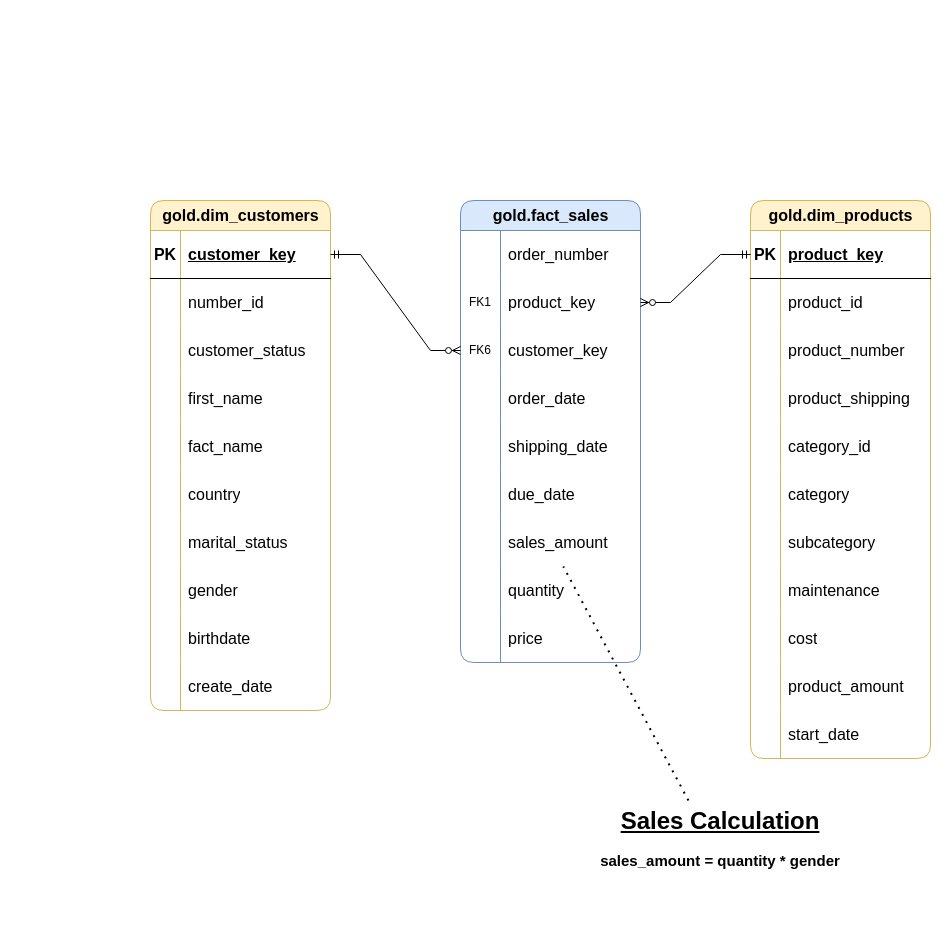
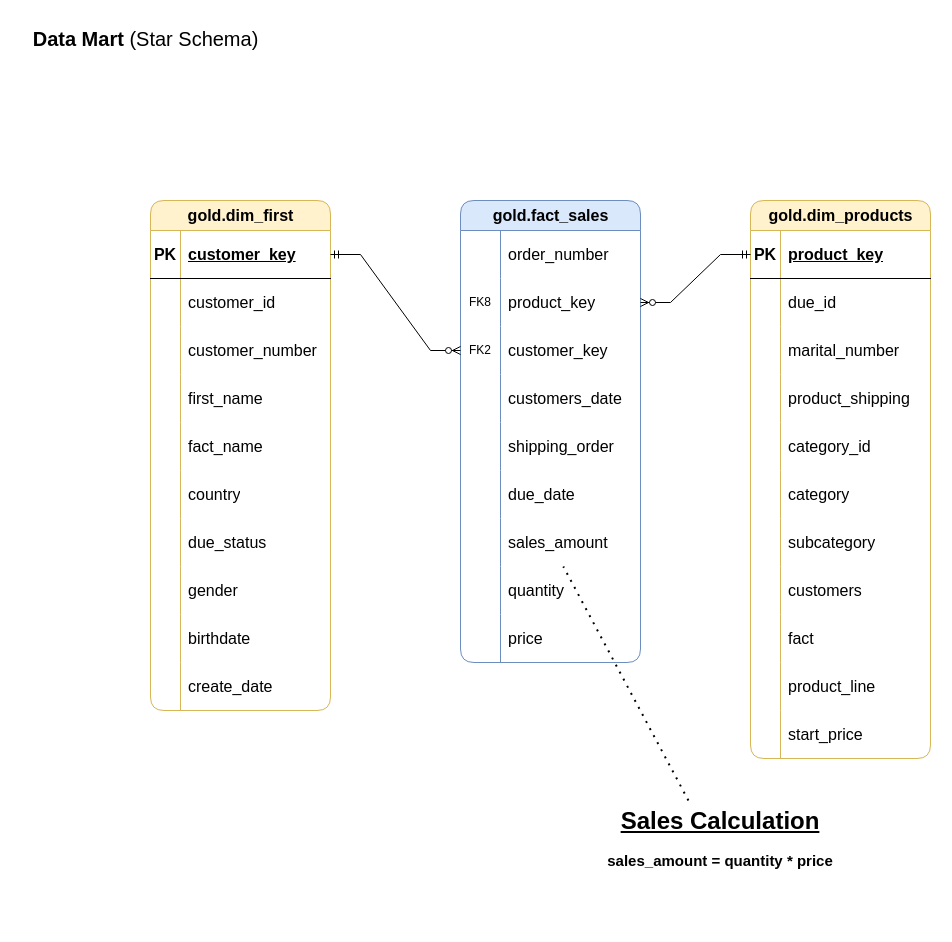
+ <mxCell id="2" value="&lt;font style=&quot;font-size: 20px;&quot;&gt;&lt;b style=&quot;&quot;&gt;Data Mart &lt;/b&gt;(Star Schema)&lt;/font&gt;" style="text;html=1;align=center;verticalAlign=middle;resizable=0;points=[];autosize=1;strokeColor=none;fillColor=none;" vertex="1" parent="1"><mxGeometry x="20" y="20" width="250" height="36" as="geometry" /></mxCell>
- <mxCell id="3" value="gold.dim_customers" style="shape=table;startSize=30;container=1;collapsible=1;childLayout=tableLayout;fixedRows=1;rowLines=0;fontStyle=1;align=center;resizeLast=1;html=1;rounded=1;fillColor=#fff2cc;strokeColor=#d6b656;fontSize=16;" vertex="1" parent="1"><mxGeometry x="150" y="200" width="180" height="510" as="geometry" /></mxCell>
+ <mxCell id="3" value="gold.dim_first" style="shape=table;startSize=30;container=1;collapsible=1;childLayout=tableLayout;fixedRows=1;rowLines=0;fontStyle=1;align=center;resizeLast=1;html=1;rounded=1;fillColor=#fff2cc;strokeColor=#d6b656;fontSize=16;" vertex="1" parent="1"><mxGeometry x="150" y="200" width="180" height="510" as="geometry" /></mxCell>
- <mxCell id="9" value="number_id" style="shape=partialRectangle;connectable=0;fillColor=none;top=0;left=0;bottom=0;right=0;align=left;spacingLeft=6;overflow=hidden;whiteSpace=wrap;html=1;fontSize=16;" vertex="1" parent="7"><mxGeometry x="30" width="150" height="48" as="geometry"><mxRectangle width="150" height="48" as="alternateBounds" /></mxGeometry></mxCell>
+ <mxCell id="9" value="customer_id" style="shape=partialRectangle;connectable=0;fillColor=none;top=0;left=0;bottom=0;right=0;align=left;spacingLeft=6;overflow=hidden;whiteSpace=wrap;html=1;fontSize=16;" vertex="1" parent="7"><mxGeometry x="30" width="150" height="48" as="geometry"><mxRectangle width="150" height="48" as="alternateBounds" /></mxGeometry></mxCell>
- <mxCell id="73" value="FK1" style="shape=partialRectangle;connectable=0;fillColor=none;top=0;left=0;bottom=0;right=0;editable=1;overflow=hidden;whiteSpace=wrap;html=1;" vertex="1" parent="72"><mxGeometry width="40" height="48" as="geometry"><mxRectangle width="40" height="48" as="alternateBounds" /></mxGeometry></mxCell>
+ <mxCell id="73" value="FK8" style="shape=partialRectangle;connectable=0;fillColor=none;top=0;left=0;bottom=0;right=0;editable=1;overflow=hidden;whiteSpace=wrap;html=1;" vertex="1" parent="72"><mxGeometry width="40" height="48" as="geometry"><mxRectangle width="40" height="48" as="alternateBounds" /></mxGeometry></mxCell>
- <mxCell id="40" value="product_id" style="shape=partialRectangle;connectable=0;fillColor=none;top=0;left=0;bottom=0;right=0;align=left;spacingLeft=6;overflow=hidden;whiteSpace=wrap;html=1;fontSize=16;" vertex="1" parent="38"><mxGeometry x="30" width="150" height="48" as="geometry"><mxRectangle width="150" height="48" as="alternateBounds" /></mxGeometry></mxCell>
+ <mxCell id="40" value="due_id" style="shape=partialRectangle;connectable=0;fillColor=none;top=0;left=0;bottom=0;right=0;align=left;spacingLeft=6;overflow=hidden;whiteSpace=wrap;html=1;fontSize=16;" vertex="1" parent="38"><mxGeometry x="30" width="150" height="48" as="geometry"><mxRectangle width="150" height="48" as="alternateBounds" /></mxGeometry></mxCell>
- <mxCell id="12" value="customer_status" style="shape=partialRectangle;connectable=0;fillColor=none;top=0;left=0;bottom=0;right=0;align=left;spacingLeft=6;overflow=hidden;whiteSpace=wrap;html=1;fontSize=16;" vertex="1" parent="10"><mxGeometry x="30" width="150" height="48" as="geometry"><mxRectangle width="150" height="48" as="alternateBounds" /></mxGeometry></mxCell>
+ <mxCell id="12" value="customer_number" style="shape=partialRectangle;connectable=0;fillColor=none;top=0;left=0;bottom=0;right=0;align=left;spacingLeft=6;overflow=hidden;whiteSpace=wrap;html=1;fontSize=16;" vertex="1" parent="10"><mxGeometry x="30" width="150" height="48" as="geometry"><mxRectangle width="150" height="48" as="alternateBounds" /></mxGeometry></mxCell>
- <mxCell id="76" value="FK6" style="shape=partialRectangle;connectable=0;fillColor=none;top=0;left=0;bottom=0;right=0;editable=1;overflow=hidden;whiteSpace=wrap;html=1;" vertex="1" parent="75"><mxGeometry width="40" height="48" as="geometry"><mxRectangle width="40" height="48" as="alternateBounds" /></mxGeometry></mxCell>
+ <mxCell id="76" value="FK2" style="shape=partialRectangle;connectable=0;fillColor=none;top=0;left=0;bottom=0;right=0;editable=1;overflow=hidden;whiteSpace=wrap;html=1;" vertex="1" parent="75"><mxGeometry width="40" height="48" as="geometry"><mxRectangle width="40" height="48" as="alternateBounds" /></mxGeometry></mxCell>
- <mxCell id="43" value="product_number" style="shape=partialRectangle;connectable=0;fillColor=none;top=0;left=0;bottom=0;right=0;align=left;spacingLeft=6;overflow=hidden;whiteSpace=wrap;html=1;fontSize=16;" vertex="1" parent="41"><mxGeometry x="30" width="150" height="48" as="geometry"><mxRectangle width="150" height="48" as="alternateBounds" /></mxGeometry></mxCell>
+ <mxCell id="43" value="marital_number" style="shape=partialRectangle;connectable=0;fillColor=none;top=0;left=0;bottom=0;right=0;align=left;spacingLeft=6;overflow=hidden;whiteSpace=wrap;html=1;fontSize=16;" vertex="1" parent="41"><mxGeometry x="30" width="150" height="48" as="geometry"><mxRectangle width="150" height="48" as="alternateBounds" /></mxGeometry></mxCell>
- <mxCell id="80" value="order_date" style="shape=partialRectangle;connectable=0;fillColor=none;top=0;left=0;bottom=0;right=0;align=left;spacingLeft=6;overflow=hidden;whiteSpace=wrap;html=1;fontSize=16;" vertex="1" parent="78"><mxGeometry x="40" width="140" height="48" as="geometry"><mxRectangle width="140" height="48" as="alternateBounds" /></mxGeometry></mxCell>
+ <mxCell id="80" value="customers_date" style="shape=partialRectangle;connectable=0;fillColor=none;top=0;left=0;bottom=0;right=0;align=left;spacingLeft=6;overflow=hidden;whiteSpace=wrap;html=1;fontSize=16;" vertex="1" parent="78"><mxGeometry x="40" width="140" height="48" as="geometry"><mxRectangle width="140" height="48" as="alternateBounds" /></mxGeometry></mxCell>
- <mxCell id="83" value="shipping_date" style="shape=partialRectangle;connectable=0;fillColor=none;top=0;left=0;bottom=0;right=0;align=left;spacingLeft=6;overflow=hidden;whiteSpace=wrap;html=1;fontSize=16;" vertex="1" parent="81"><mxGeometry x="40" width="140" height="48" as="geometry"><mxRectangle width="140" height="48" as="alternateBounds" /></mxGeometry></mxCell>
+ <mxCell id="83" value="shipping_order" style="shape=partialRectangle;connectable=0;fillColor=none;top=0;left=0;bottom=0;right=0;align=left;spacingLeft=6;overflow=hidden;whiteSpace=wrap;html=1;fontSize=16;" vertex="1" parent="81"><mxGeometry x="40" width="140" height="48" as="geometry"><mxRectangle width="140" height="48" as="alternateBounds" /></mxGeometry></mxCell>
- <mxCell id="24" value="marital_status" style="shape=partialRectangle;connectable=0;fillColor=none;top=0;left=0;bottom=0;right=0;align=left;spacingLeft=6;overflow=hidden;whiteSpace=wrap;html=1;fontSize=16;" vertex="1" parent="22"><mxGeometry x="30" width="150" height="48" as="geometry"><mxRectangle width="150" height="48" as="alternateBounds" /></mxGeometry></mxCell>
+ <mxCell id="24" value="due_status" style="shape=partialRectangle;connectable=0;fillColor=none;top=0;left=0;bottom=0;right=0;align=left;spacingLeft=6;overflow=hidden;whiteSpace=wrap;html=1;fontSize=16;" vertex="1" parent="22"><mxGeometry x="30" width="150" height="48" as="geometry"><mxRectangle width="150" height="48" as="alternateBounds" /></mxGeometry></mxCell>
- <mxCell id="58" value="maintenance" style="shape=partialRectangle;connectable=0;fillColor=none;top=0;left=0;bottom=0;right=0;align=left;spacingLeft=6;overflow=hidden;whiteSpace=wrap;html=1;fontSize=16;" vertex="1" parent="56"><mxGeometry x="30" width="150" height="48" as="geometry"><mxRectangle width="150" height="48" as="alternateBounds" /></mxGeometry></mxCell>
+ <mxCell id="58" value="customers" style="shape=partialRectangle;connectable=0;fillColor=none;top=0;left=0;bottom=0;right=0;align=left;spacingLeft=6;overflow=hidden;whiteSpace=wrap;html=1;fontSize=16;" vertex="1" parent="56"><mxGeometry x="30" width="150" height="48" as="geometry"><mxRectangle width="150" height="48" as="alternateBounds" /></mxGeometry></mxCell>
- <mxCell id="61" value="cost" style="shape=partialRectangle;connectable=0;fillColor=none;top=0;left=0;bottom=0;right=0;align=left;spacingLeft=6;overflow=hidden;whiteSpace=wrap;html=1;fontSize=16;" vertex="1" parent="59"><mxGeometry x="30" width="150" height="48" as="geometry"><mxRectangle width="150" height="48" as="alternateBounds" /></mxGeometry></mxCell>
+ <mxCell id="61" value="fact" style="shape=partialRectangle;connectable=0;fillColor=none;top=0;left=0;bottom=0;right=0;align=left;spacingLeft=6;overflow=hidden;whiteSpace=wrap;html=1;fontSize=16;" vertex="1" parent="59"><mxGeometry x="30" width="150" height="48" as="geometry"><mxRectangle width="150" height="48" as="alternateBounds" /></mxGeometry></mxCell>
- <mxCell id="64" value="product_amount" style="shape=partialRectangle;connectable=0;fillColor=none;top=0;left=0;bottom=0;right=0;align=left;spacingLeft=6;overflow=hidden;whiteSpace=wrap;html=1;fontSize=16;" vertex="1" parent="62"><mxGeometry x="30" width="150" height="48" as="geometry"><mxRectangle width="150" height="48" as="alternateBounds" /></mxGeometry></mxCell>
+ <mxCell id="64" value="product_line" style="shape=partialRectangle;connectable=0;fillColor=none;top=0;left=0;bottom=0;right=0;align=left;spacingLeft=6;overflow=hidden;whiteSpace=wrap;html=1;fontSize=16;" vertex="1" parent="62"><mxGeometry x="30" width="150" height="48" as="geometry"><mxRectangle width="150" height="48" as="alternateBounds" /></mxGeometry></mxCell>
- <mxCell id="67" value="start_date" style="shape=partialRectangle;connectable=0;fillColor=none;top=0;left=0;bottom=0;right=0;align=left;spacingLeft=6;overflow=hidden;whiteSpace=wrap;html=1;fontSize=16;" vertex="1" parent="65"><mxGeometry x="30" width="150" height="48" as="geometry"><mxRectangle width="150" height="48" as="alternateBounds" /></mxGeometry></mxCell>
+ <mxCell id="67" value="start_price" style="shape=partialRectangle;connectable=0;fillColor=none;top=0;left=0;bottom=0;right=0;align=left;spacingLeft=6;overflow=hidden;whiteSpace=wrap;html=1;fontSize=16;" vertex="1" parent="65"><mxGeometry x="30" width="150" height="48" as="geometry"><mxRectangle width="150" height="48" as="alternateBounds" /></mxGeometry></mxCell>
- <mxCell id="98" value="&lt;h1 style=&quot;margin-top: 0px;&quot;&gt;&lt;u&gt;Sales Calculation&lt;/u&gt;&lt;/h1&gt;&lt;p&gt;&lt;b&gt;&lt;font style=&quot;font-size: 15px;&quot;&gt;sales_amount = quantity * gender&lt;/font&gt;&lt;/b&gt;&lt;/p&gt;" style="text;html=1;whiteSpace=wrap;overflow=hidden;rounded=0;align=center;" vertex="1" parent="1"><mxGeometry x="570" y="800" width="300" height="120" as="geometry" /></mxCell>
+ <mxCell id="98" value="&lt;h1 style=&quot;margin-top: 0px;&quot;&gt;&lt;u&gt;Sales Calculation&lt;/u&gt;&lt;/h1&gt;&lt;p&gt;&lt;b&gt;&lt;font style=&quot;font-size: 15px;&quot;&gt;sales_amount = quantity * price&lt;/font&gt;&lt;/b&gt;&lt;/p&gt;" style="text;html=1;whiteSpace=wrap;overflow=hidden;rounded=0;align=center;" vertex="1" parent="1"><mxGeometry x="570" y="800" width="300" height="120" as="geometry" /></mxCell>
